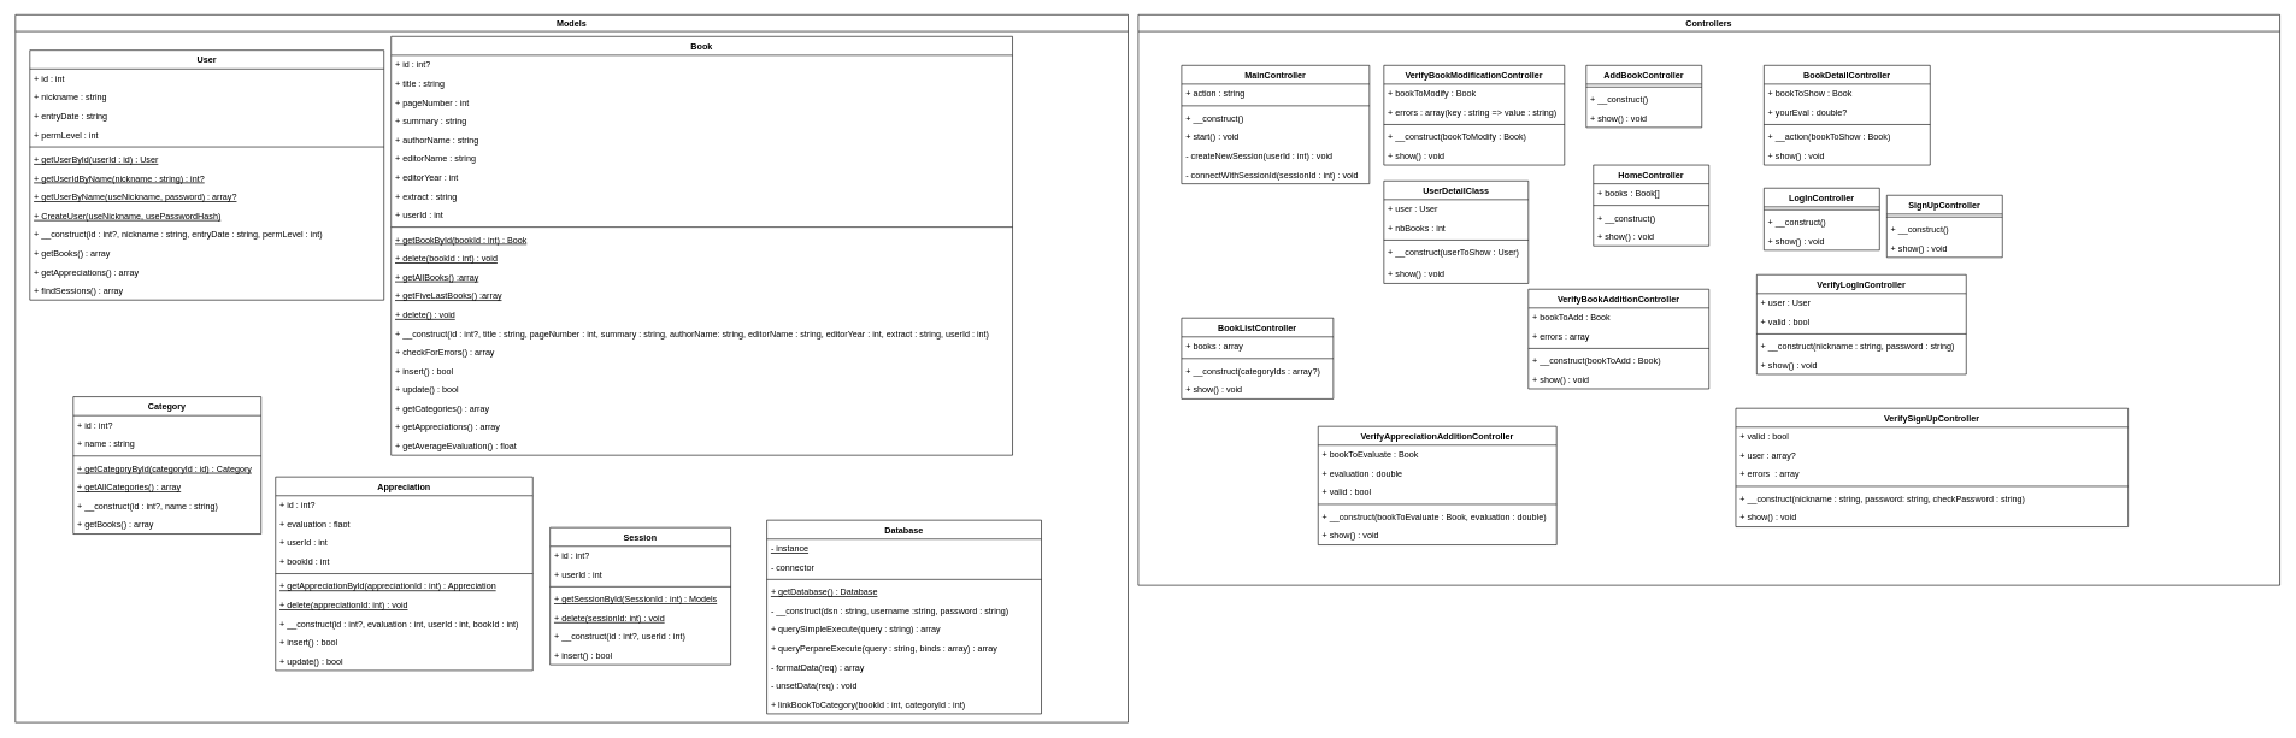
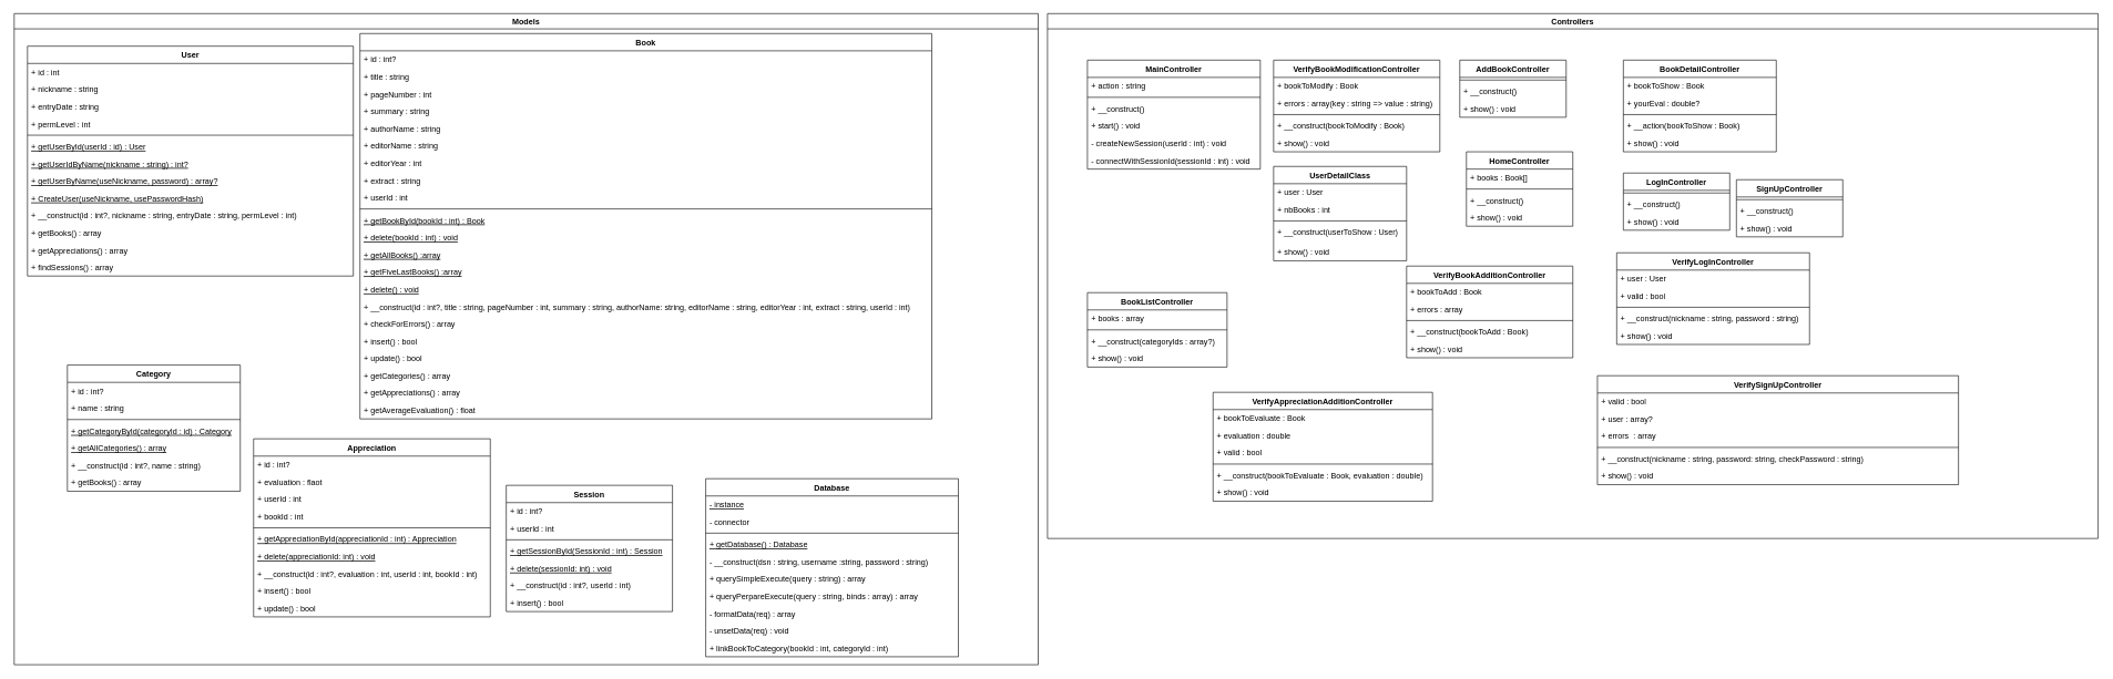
- <mxCell id="95" value="+ getSessionById(SessionId : int) : Models" style="text;strokeColor=none;fillColor=none;align=left;verticalAlign=top;spacingLeft=4;spacingRight=4;overflow=hidden;rotatable=0;points=[[0,0.5],[1,0.5]];portConstraint=eastwest;fontStyle=4" parent="91" vertex="1"><mxGeometry y="86" width="250" height="26" as="geometry" /></mxCell>
+ <mxCell id="95" value="+ getSessionById(SessionId : int) : Session" style="text;strokeColor=none;fillColor=none;align=left;verticalAlign=top;spacingLeft=4;spacingRight=4;overflow=hidden;rotatable=0;points=[[0,0.5],[1,0.5]];portConstraint=eastwest;fontStyle=4" parent="91" vertex="1"><mxGeometry y="86" width="250" height="26" as="geometry" /></mxCell>
